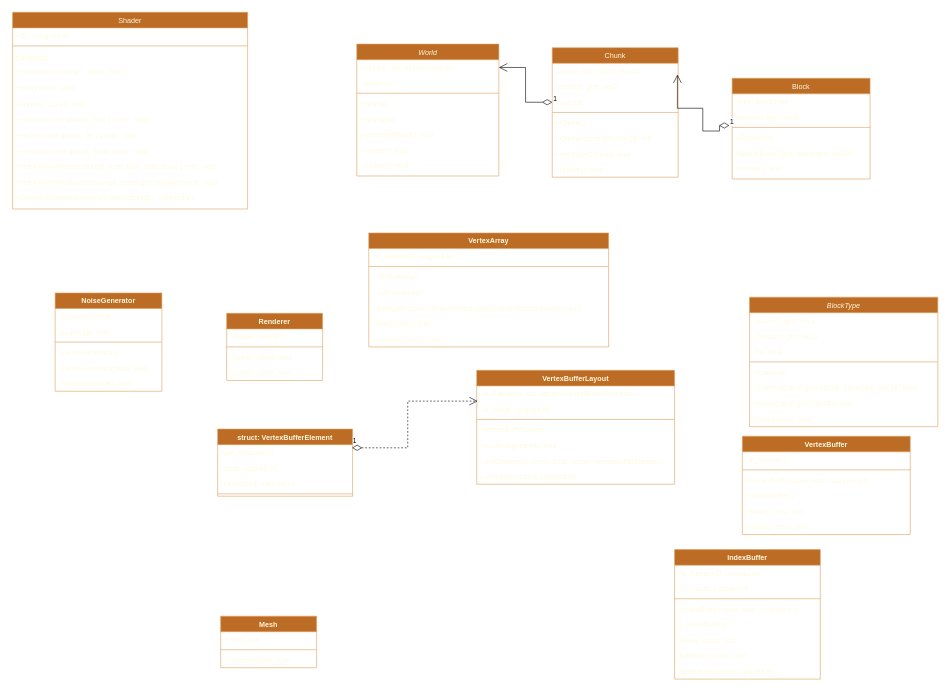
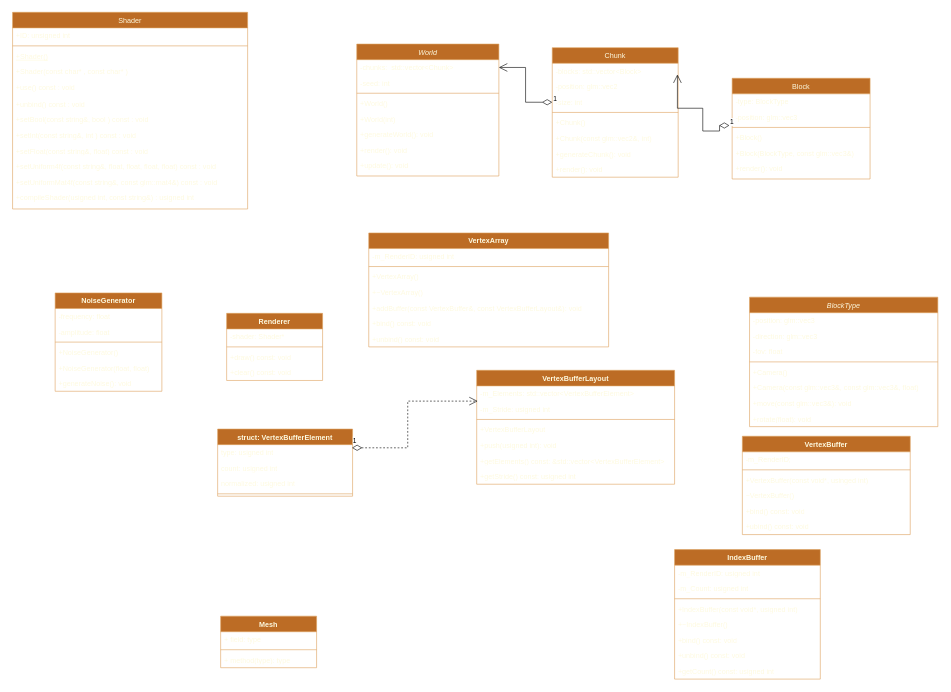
- <mxCell id="37" value="+Renderer()" style="text;align=left;verticalAlign=top;spacingLeft=4;spacingRight=4;overflow=hidden;rotatable=0;points=[[0,0.5],[1,0.5]];portConstraint=eastwest;rounded=0;labelBackgroundColor=none;fontColor=#FEFAE0;" parent="33" vertex="1"><mxGeometry y="86" width="230" height="26" as="geometry" /></mxCell>
+ <mxCell id="37" value="+Block()" style="text;align=left;verticalAlign=top;spacingLeft=4;spacingRight=4;overflow=hidden;rotatable=0;points=[[0,0.5],[1,0.5]];portConstraint=eastwest;rounded=0;labelBackgroundColor=none;fontColor=#FEFAE0;" parent="33" vertex="1"><mxGeometry y="86" width="230" height="26" as="geometry" /></mxCell>
